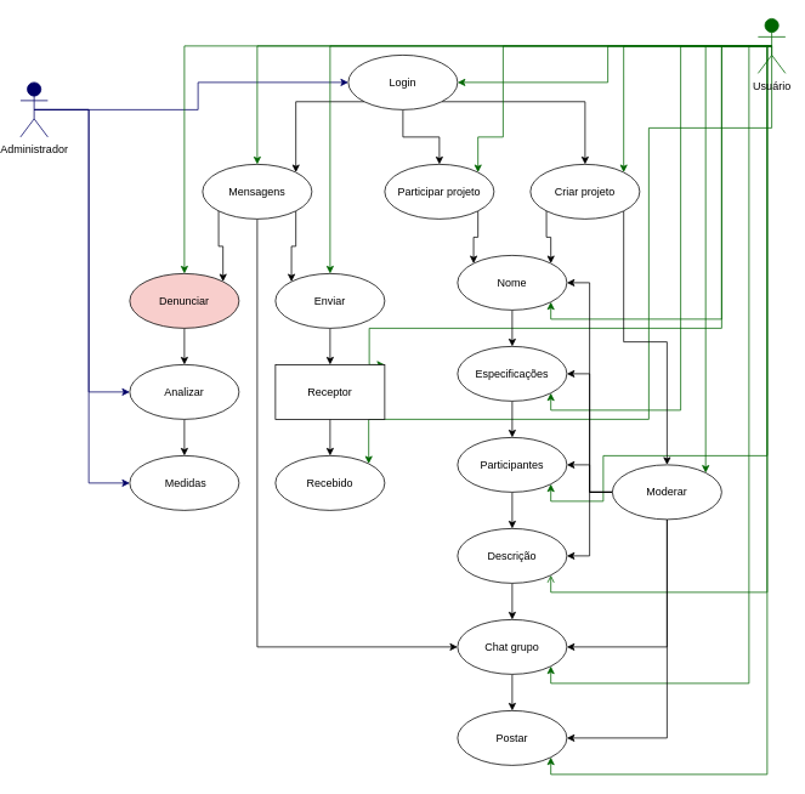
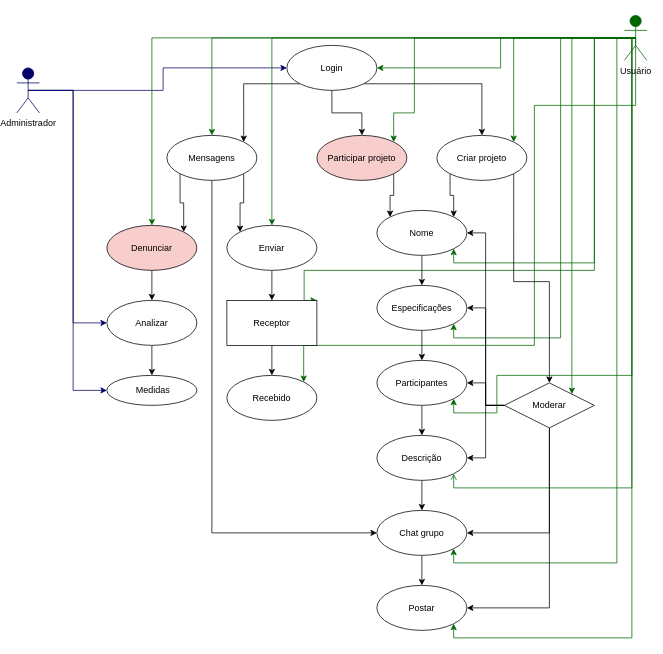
- <mxCell id="30" value="Participar projeto" style="ellipse;whiteSpace=wrap;html=1;" parent="1" vertex="1"><mxGeometry x="420" y="180" width="120" height="60" as="geometry" /></mxCell>
+ <mxCell id="30" value="Participar projeto" style="ellipse;whiteSpace=wrap;html=1;fillColor=#f8cecc;" parent="1" vertex="1"><mxGeometry x="420" y="180" width="120" height="60" as="geometry" /></mxCell>
- <mxCell id="41" value="&amp;nbsp;Medidas" style="ellipse;whiteSpace=wrap;html=1;" parent="1" vertex="1"><mxGeometry x="140" y="500" width="120" height="60" as="geometry" /></mxCell>
+ <mxCell id="41" value="&amp;nbsp;Medidas" style="ellipse;whiteSpace=wrap;html=1;" parent="1" vertex="1"><mxGeometry x="140" y="500" width="120" height="40" as="geometry" /></mxCell>
- <mxCell id="61" value="Moderar" style="ellipse;whiteSpace=wrap;html=1;" parent="1" vertex="1"><mxGeometry x="670" y="510" width="120" height="60" as="geometry" /></mxCell>
+ <mxCell id="61" value="Moderar" style="rhombus;whiteSpace=wrap;html=1;" parent="1" vertex="1"><mxGeometry x="670" y="510" width="120" height="60" as="geometry" /></mxCell>
